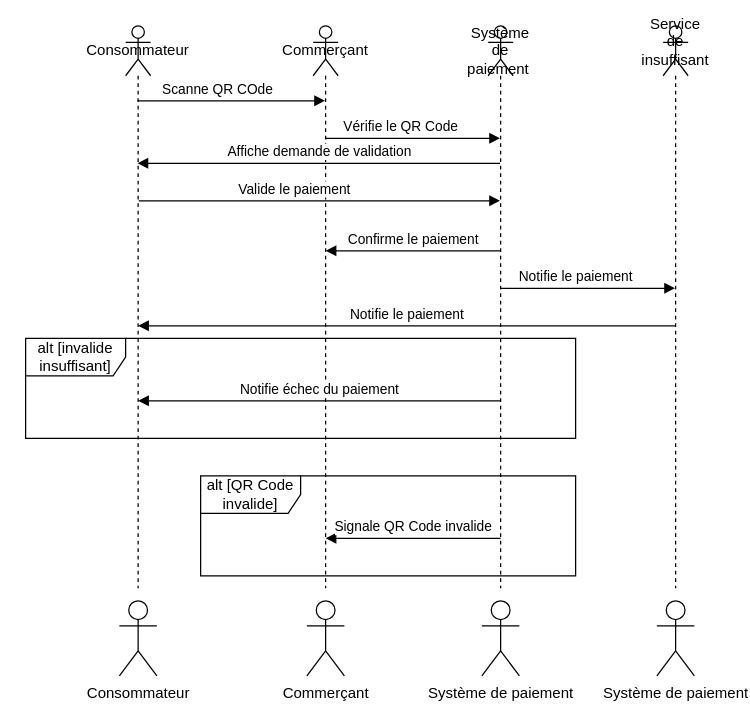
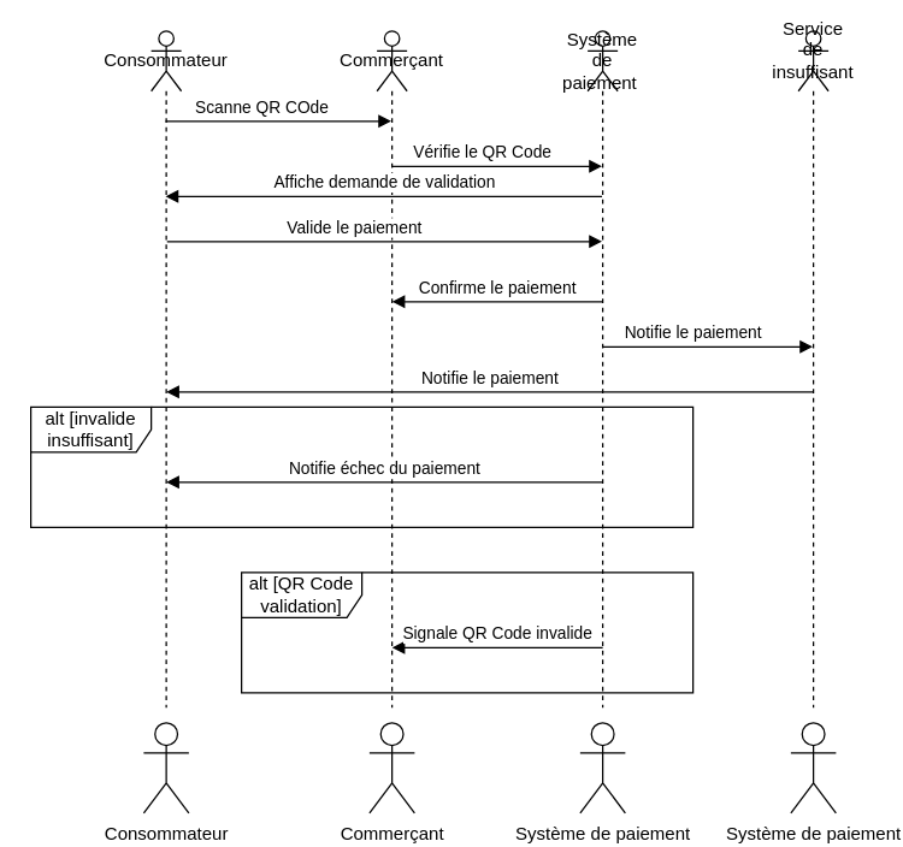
- <mxCell id="15" value="alt [QR Code invalide]" style="shape=umlFrame;whiteSpace=wrap;html=1;pointerEvents=0;width=80;height=30;" vertex="1" parent="1"><mxGeometry x="160" y="380" width="300" height="80" as="geometry" /></mxCell>
+ <mxCell id="15" value="alt [QR Code validation]" style="shape=umlFrame;whiteSpace=wrap;html=1;pointerEvents=0;width=80;height=30;" vertex="1" parent="1"><mxGeometry x="160" y="380" width="300" height="80" as="geometry" /></mxCell>
